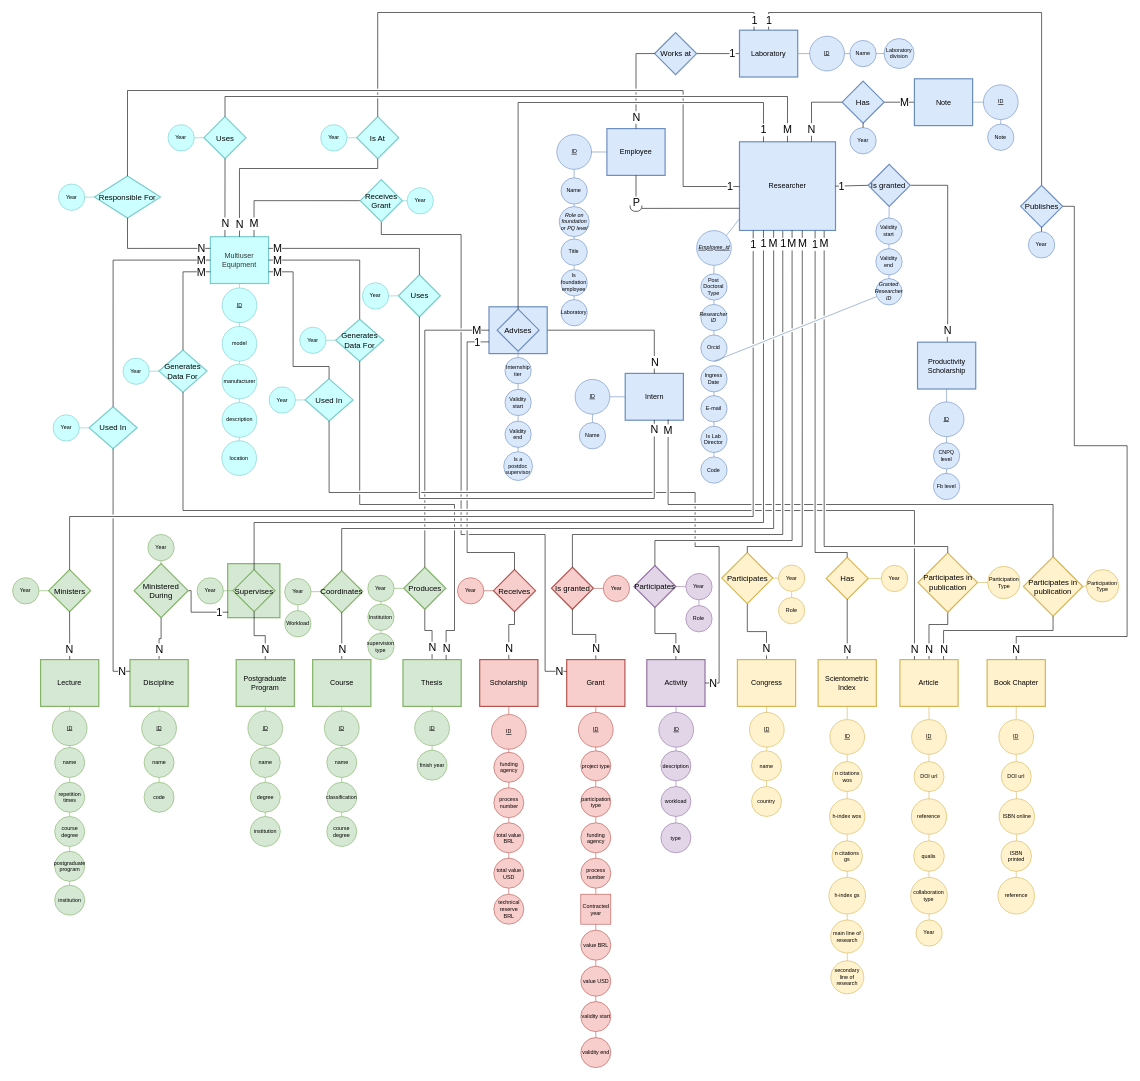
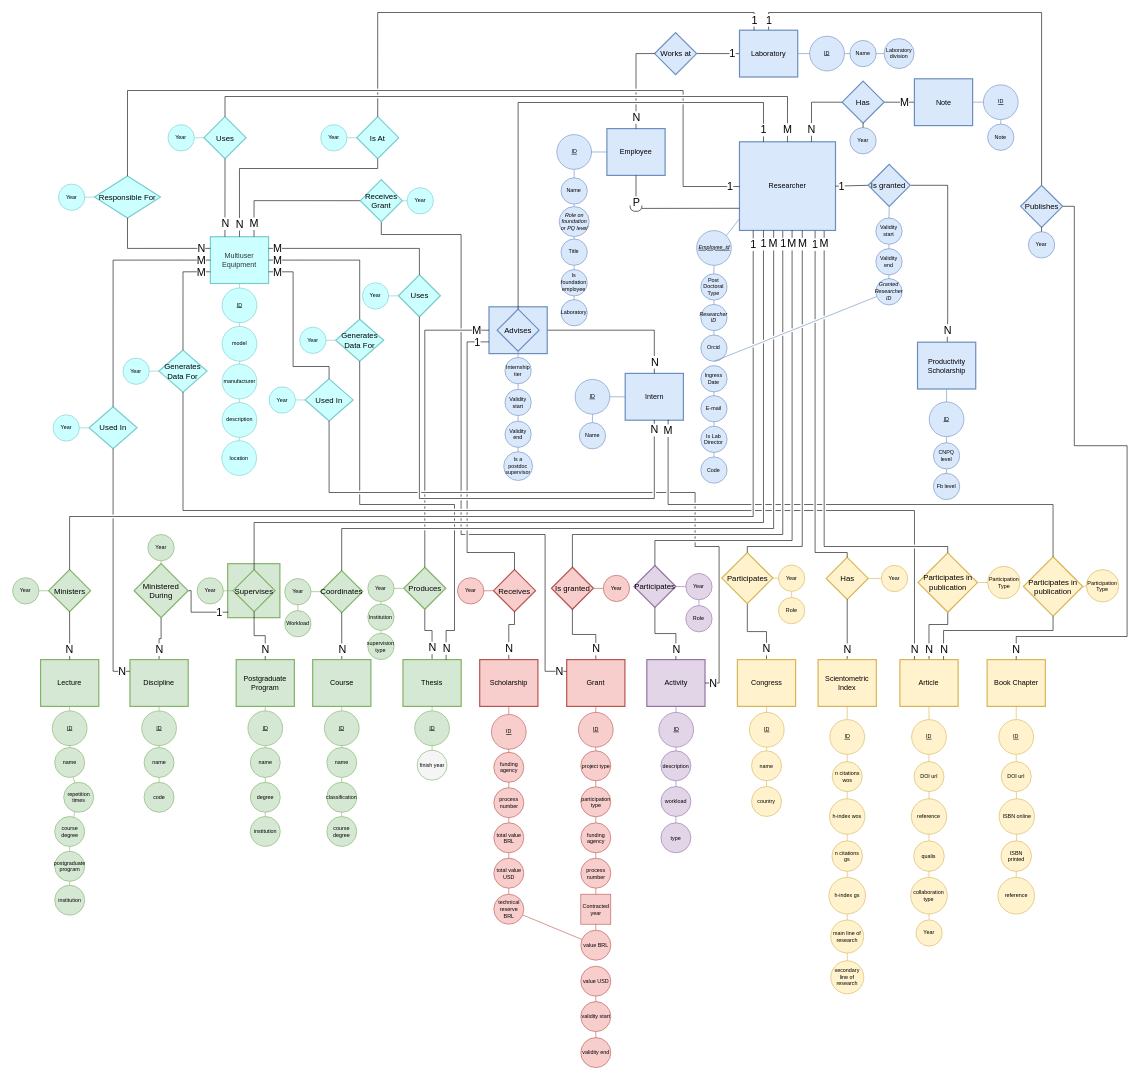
- <mxCell id="261" value="finish year" style="ellipse;whiteSpace=wrap;html=1;aspect=fixed;fontSize=9;fillColor=#d5e8d4;strokeColor=#82b366;" parent="257" vertex="1"><mxGeometry x="23.5" y="151" width="50" height="50" as="geometry" /></mxCell>
+ <mxCell id="261" value="finish year" style="ellipse;whiteSpace=wrap;html=1;aspect=fixed;fontSize=9;fillColor=#f5f5f5;strokeColor=#82b366;" parent="257" vertex="1"><mxGeometry x="23.5" y="151" width="50" height="50" as="geometry" /></mxCell>
- <mxCell id="327" value="repetition times" style="ellipse;whiteSpace=wrap;html=1;aspect=fixed;fontSize=9;fillColor=#d5e8d4;strokeColor=#82b366;" parent="318" vertex="1"><mxGeometry x="23.5" y="204.5" width="50" height="50" as="geometry" /></mxCell>
+ <mxCell id="327" value="repetition times" style="ellipse;whiteSpace=wrap;html=1;aspect=fixed;fontSize=9;fillColor=#d5e8d4;strokeColor=#82b366;" parent="318" vertex="1"><mxGeometry x="38.5" y="204.5" width="50" height="50" as="geometry" /></mxCell>
- <mxCell id="142" value="" style="rounded=0;orthogonalLoop=1;jettySize=auto;html=1;startSize=6;endArrow=none;endFill=0;strokeColor=#b85450;fillColor=#f8cecc;fontSize=18;" parent="134" source="139" target="141" edge="1"><mxGeometry relative="1" as="geometry" /></mxCell>
+ <mxCell id="142" value="" style="rounded=0;orthogonalLoop=1;jettySize=auto;html=1;startSize=6;endArrow=none;endFill=0;strokeColor=#b85450;fillColor=#f8cecc;fontSize=18;" parent="134" source="139" target="218" edge="1"><mxGeometry relative="1" as="geometry" /></mxCell>
